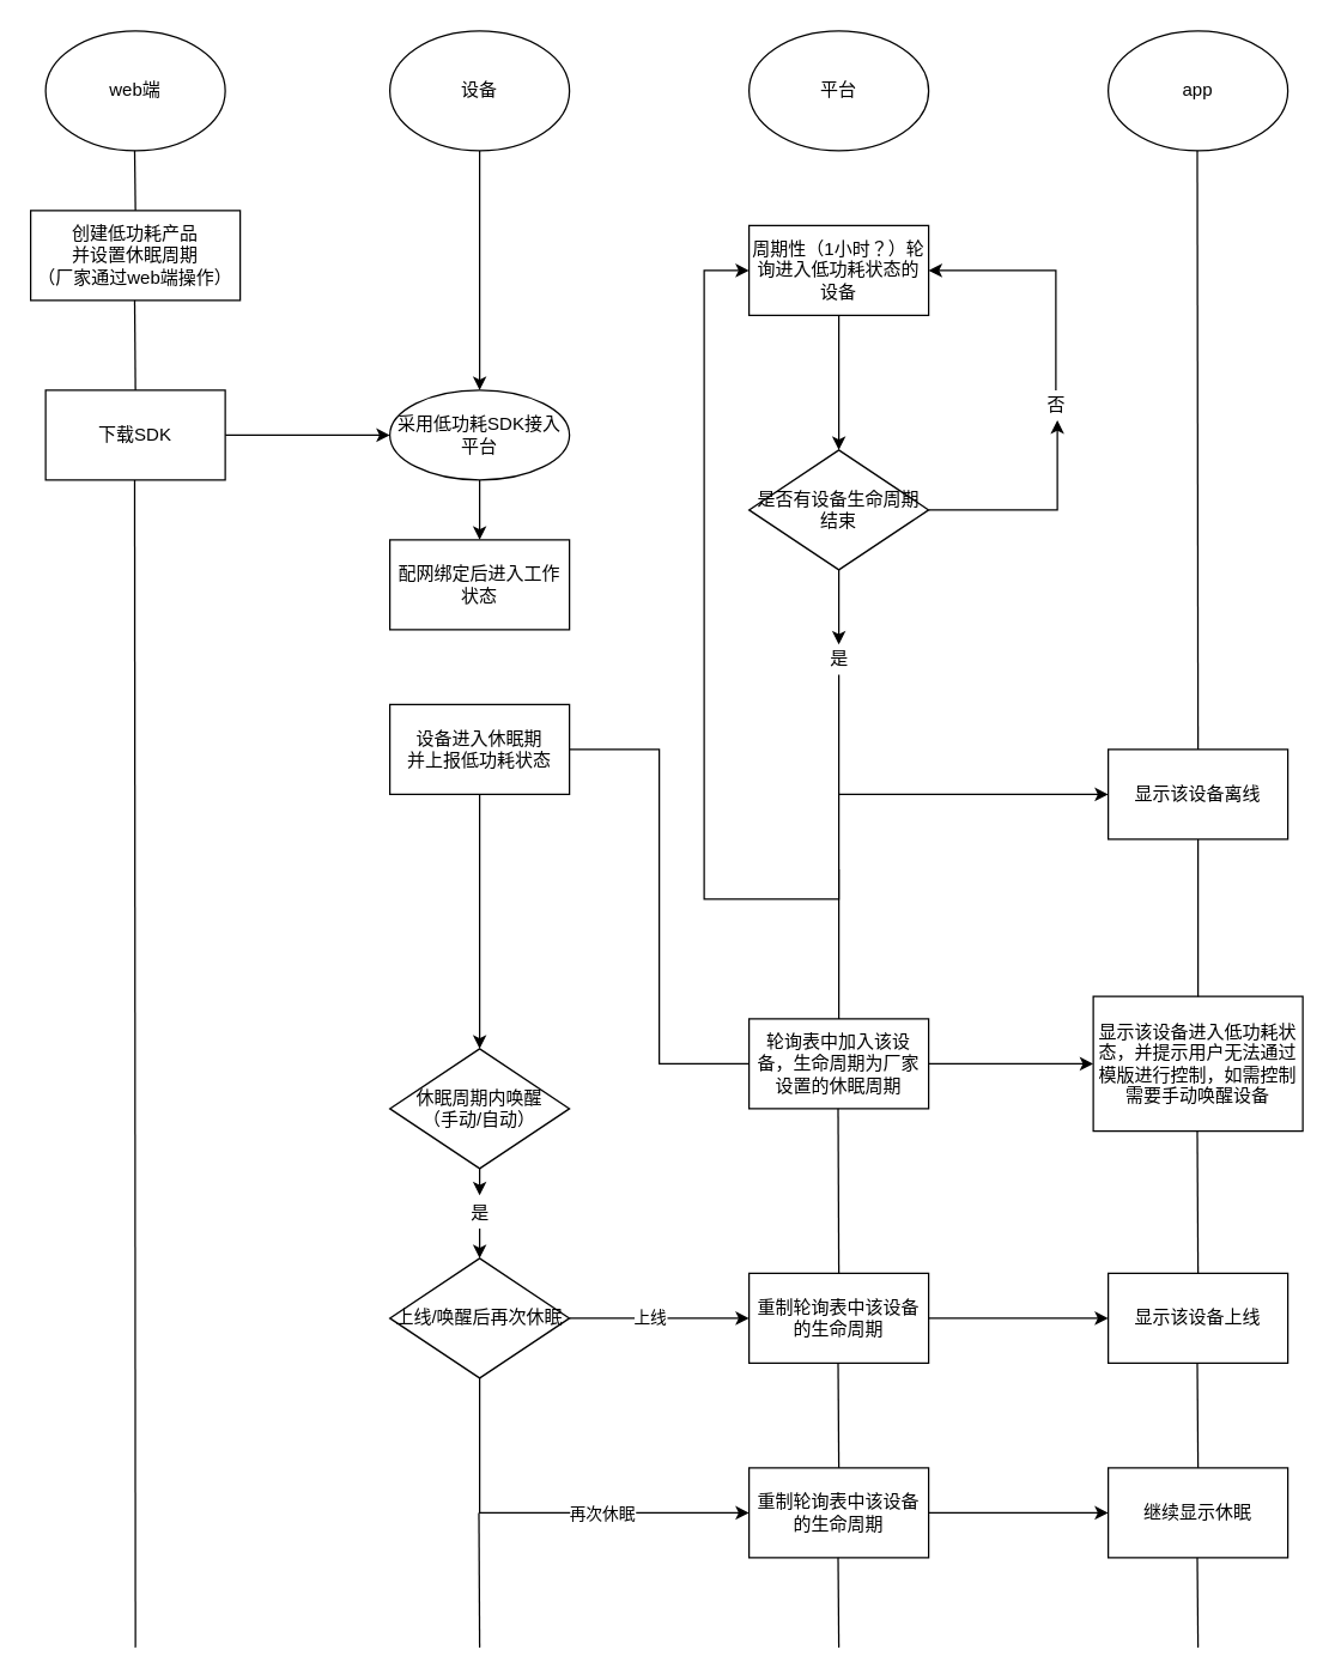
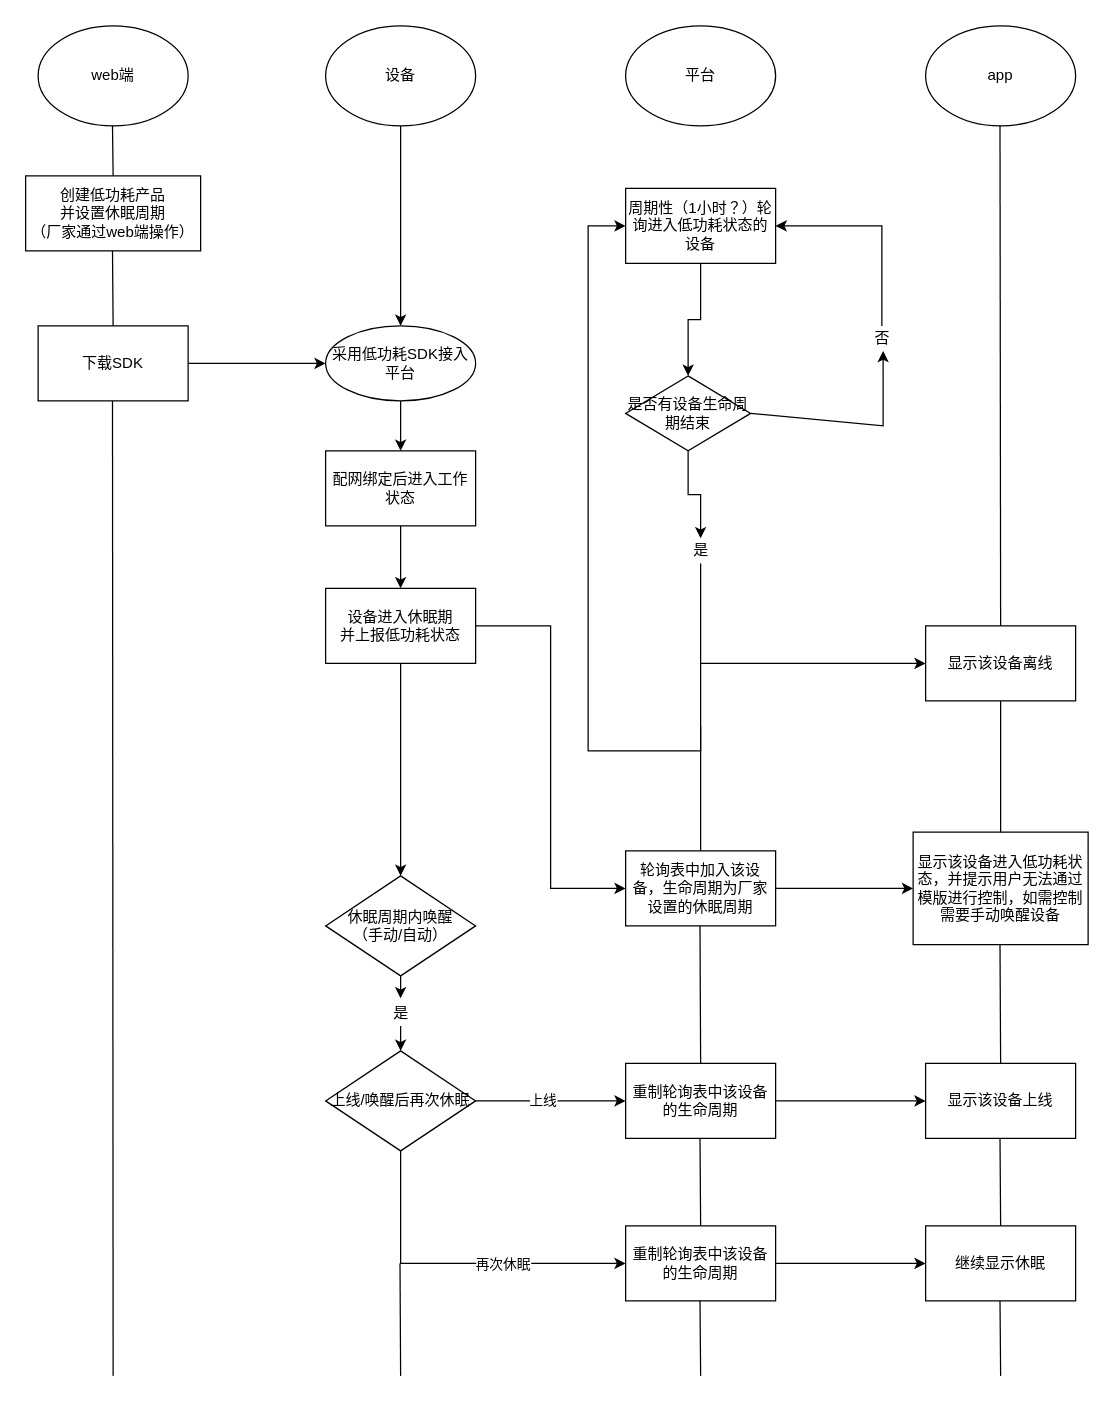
- <mxCell id="28" value="是否有设备生命周期结束" style="rhombus;whiteSpace=wrap;html=1;" parent="1" vertex="1"><mxGeometry x="500" y="300" width="120" height="80" as="geometry" /></mxCell>
+ <mxCell id="28" value="是否有设备生命周期结束" style="rhombus;whiteSpace=wrap;html=1;" parent="1" vertex="1"><mxGeometry x="500" y="300" width="100" height="60" as="geometry" /></mxCell>
+ <mxCell id="9" style="edgeStyle=orthogonalEdgeStyle;rounded=0;orthogonalLoop=1;jettySize=auto;html=1;exitX=0.5;exitY=1;exitDx=0;exitDy=0;entryX=0.5;entryY=0;entryDx=0;entryDy=0;" parent="1" source="10" target="13" edge="1"><mxGeometry relative="1" as="geometry" /></mxCell>
- <mxCell id="11" style="edgeStyle=orthogonalEdgeStyle;rounded=0;orthogonalLoop=1;jettySize=auto;html=1;exitX=1;exitY=0.5;exitDx=0;exitDy=0;entryX=0;entryY=0.5;entryDx=0;entryDy=0;endArrow=none;" parent="1" source="13" target="24" edge="1"><mxGeometry relative="1" as="geometry" /></mxCell>
+ <mxCell id="11" style="edgeStyle=orthogonalEdgeStyle;rounded=0;orthogonalLoop=1;jettySize=auto;html=1;exitX=1;exitY=0.5;exitDx=0;exitDy=0;entryX=0;entryY=0.5;entryDx=0;entryDy=0;" parent="1" source="13" target="24" edge="1"><mxGeometry relative="1" as="geometry" /></mxCell>
